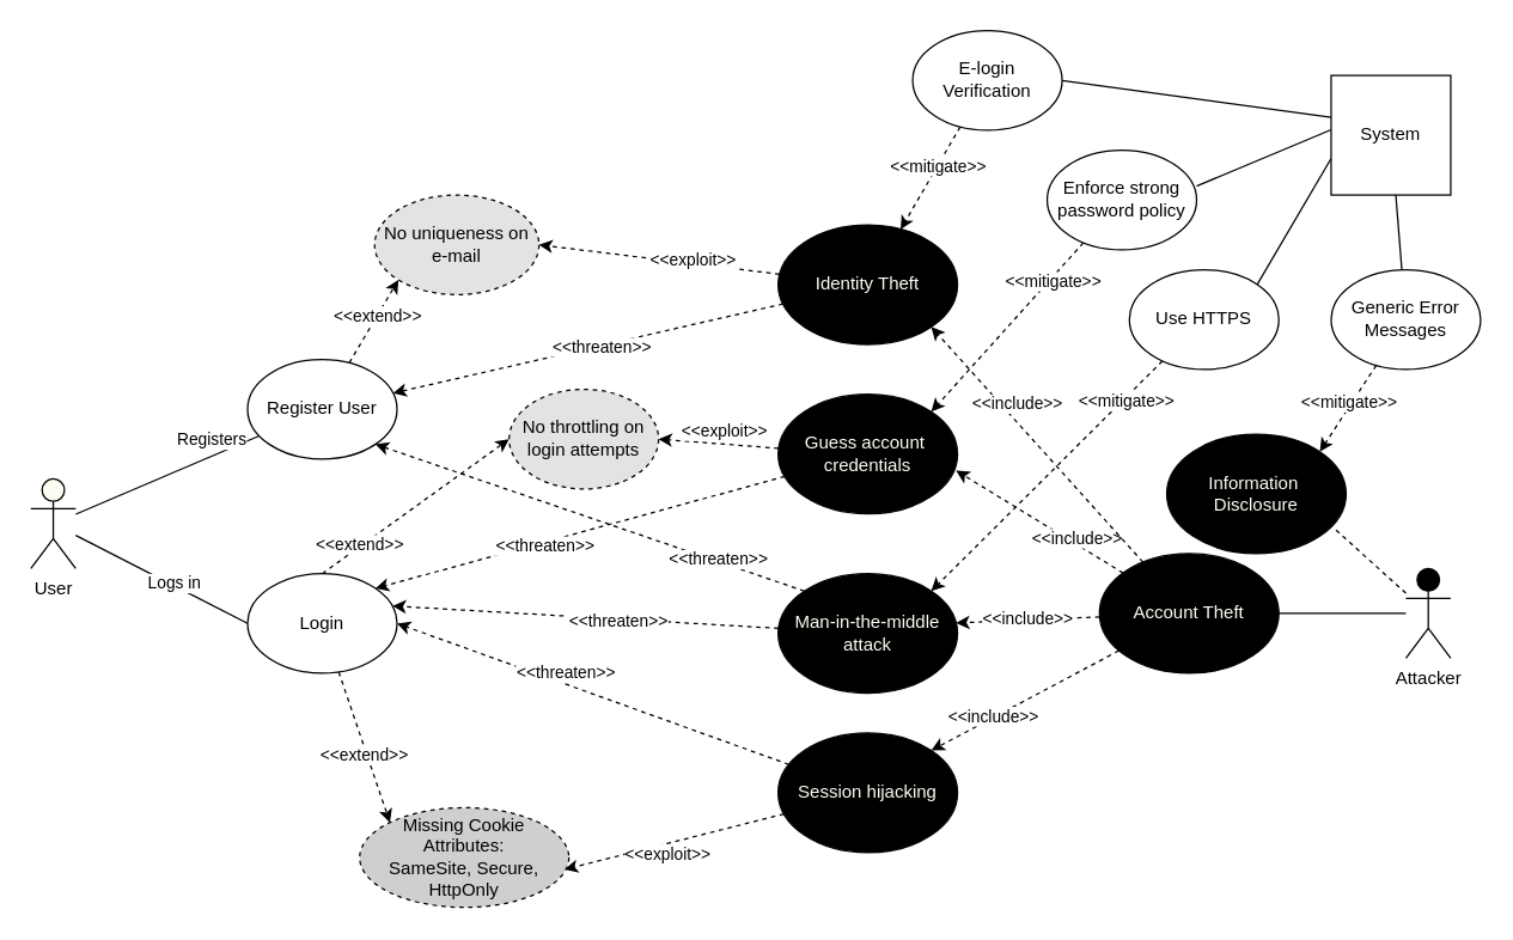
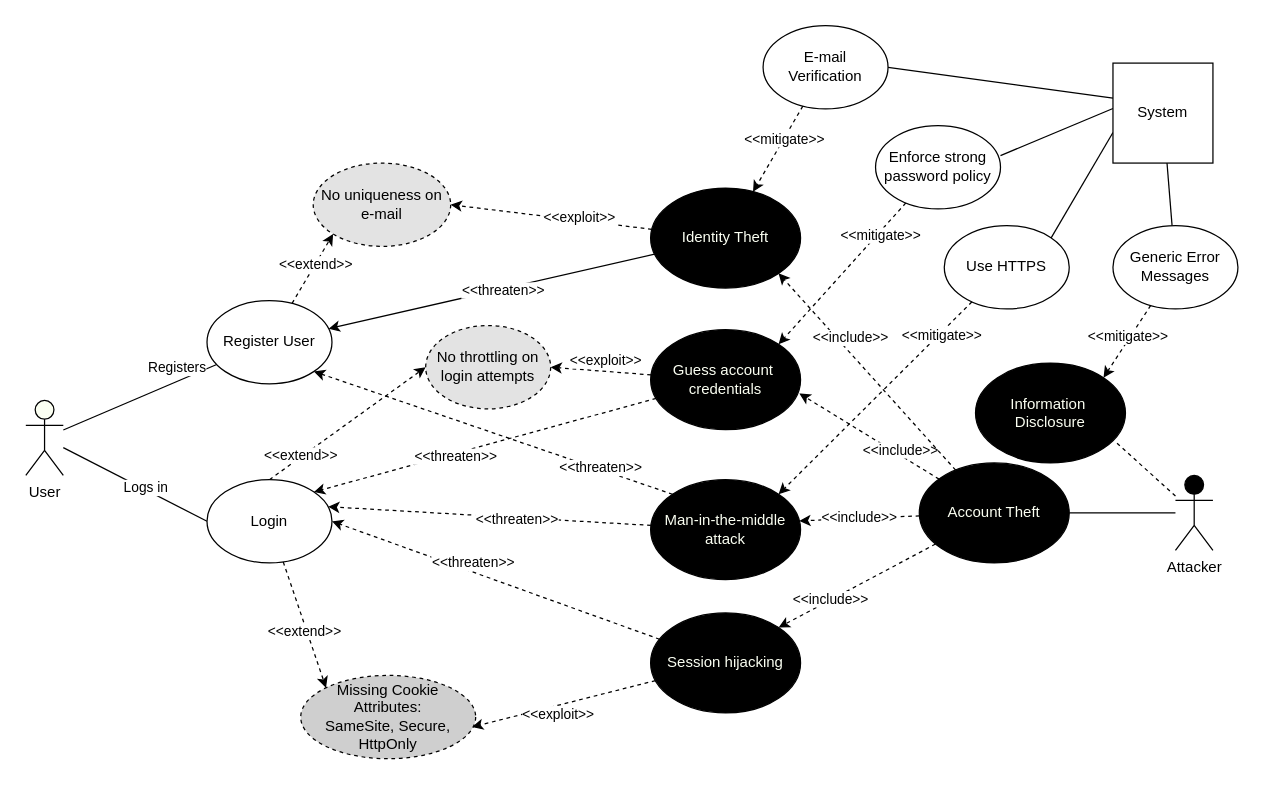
- <mxCell id="50" value="E-login &lt;br&gt;Verification" style="ellipse;whiteSpace=wrap;html=1;" parent="1" vertex="1"><mxGeometry x="610" y="20" width="100" height="66.67" as="geometry" /></mxCell>
+ <mxCell id="50" value="E-mail &lt;br&gt;Verification" style="ellipse;whiteSpace=wrap;html=1;" parent="1" vertex="1"><mxGeometry x="610" y="20" width="100" height="66.67" as="geometry" /></mxCell>
- <mxCell id="51" style="rounded=0;orthogonalLoop=1;jettySize=auto;html=1;dashed=1;" parent="1" source="55" target="20" edge="1"><mxGeometry relative="1" as="geometry" /></mxCell>
+ <mxCell id="51" style="rounded=0;orthogonalLoop=1;jettySize=auto;html=1;dashed=0;" parent="1" source="55" target="20" edge="1"><mxGeometry relative="1" as="geometry" /></mxCell>
